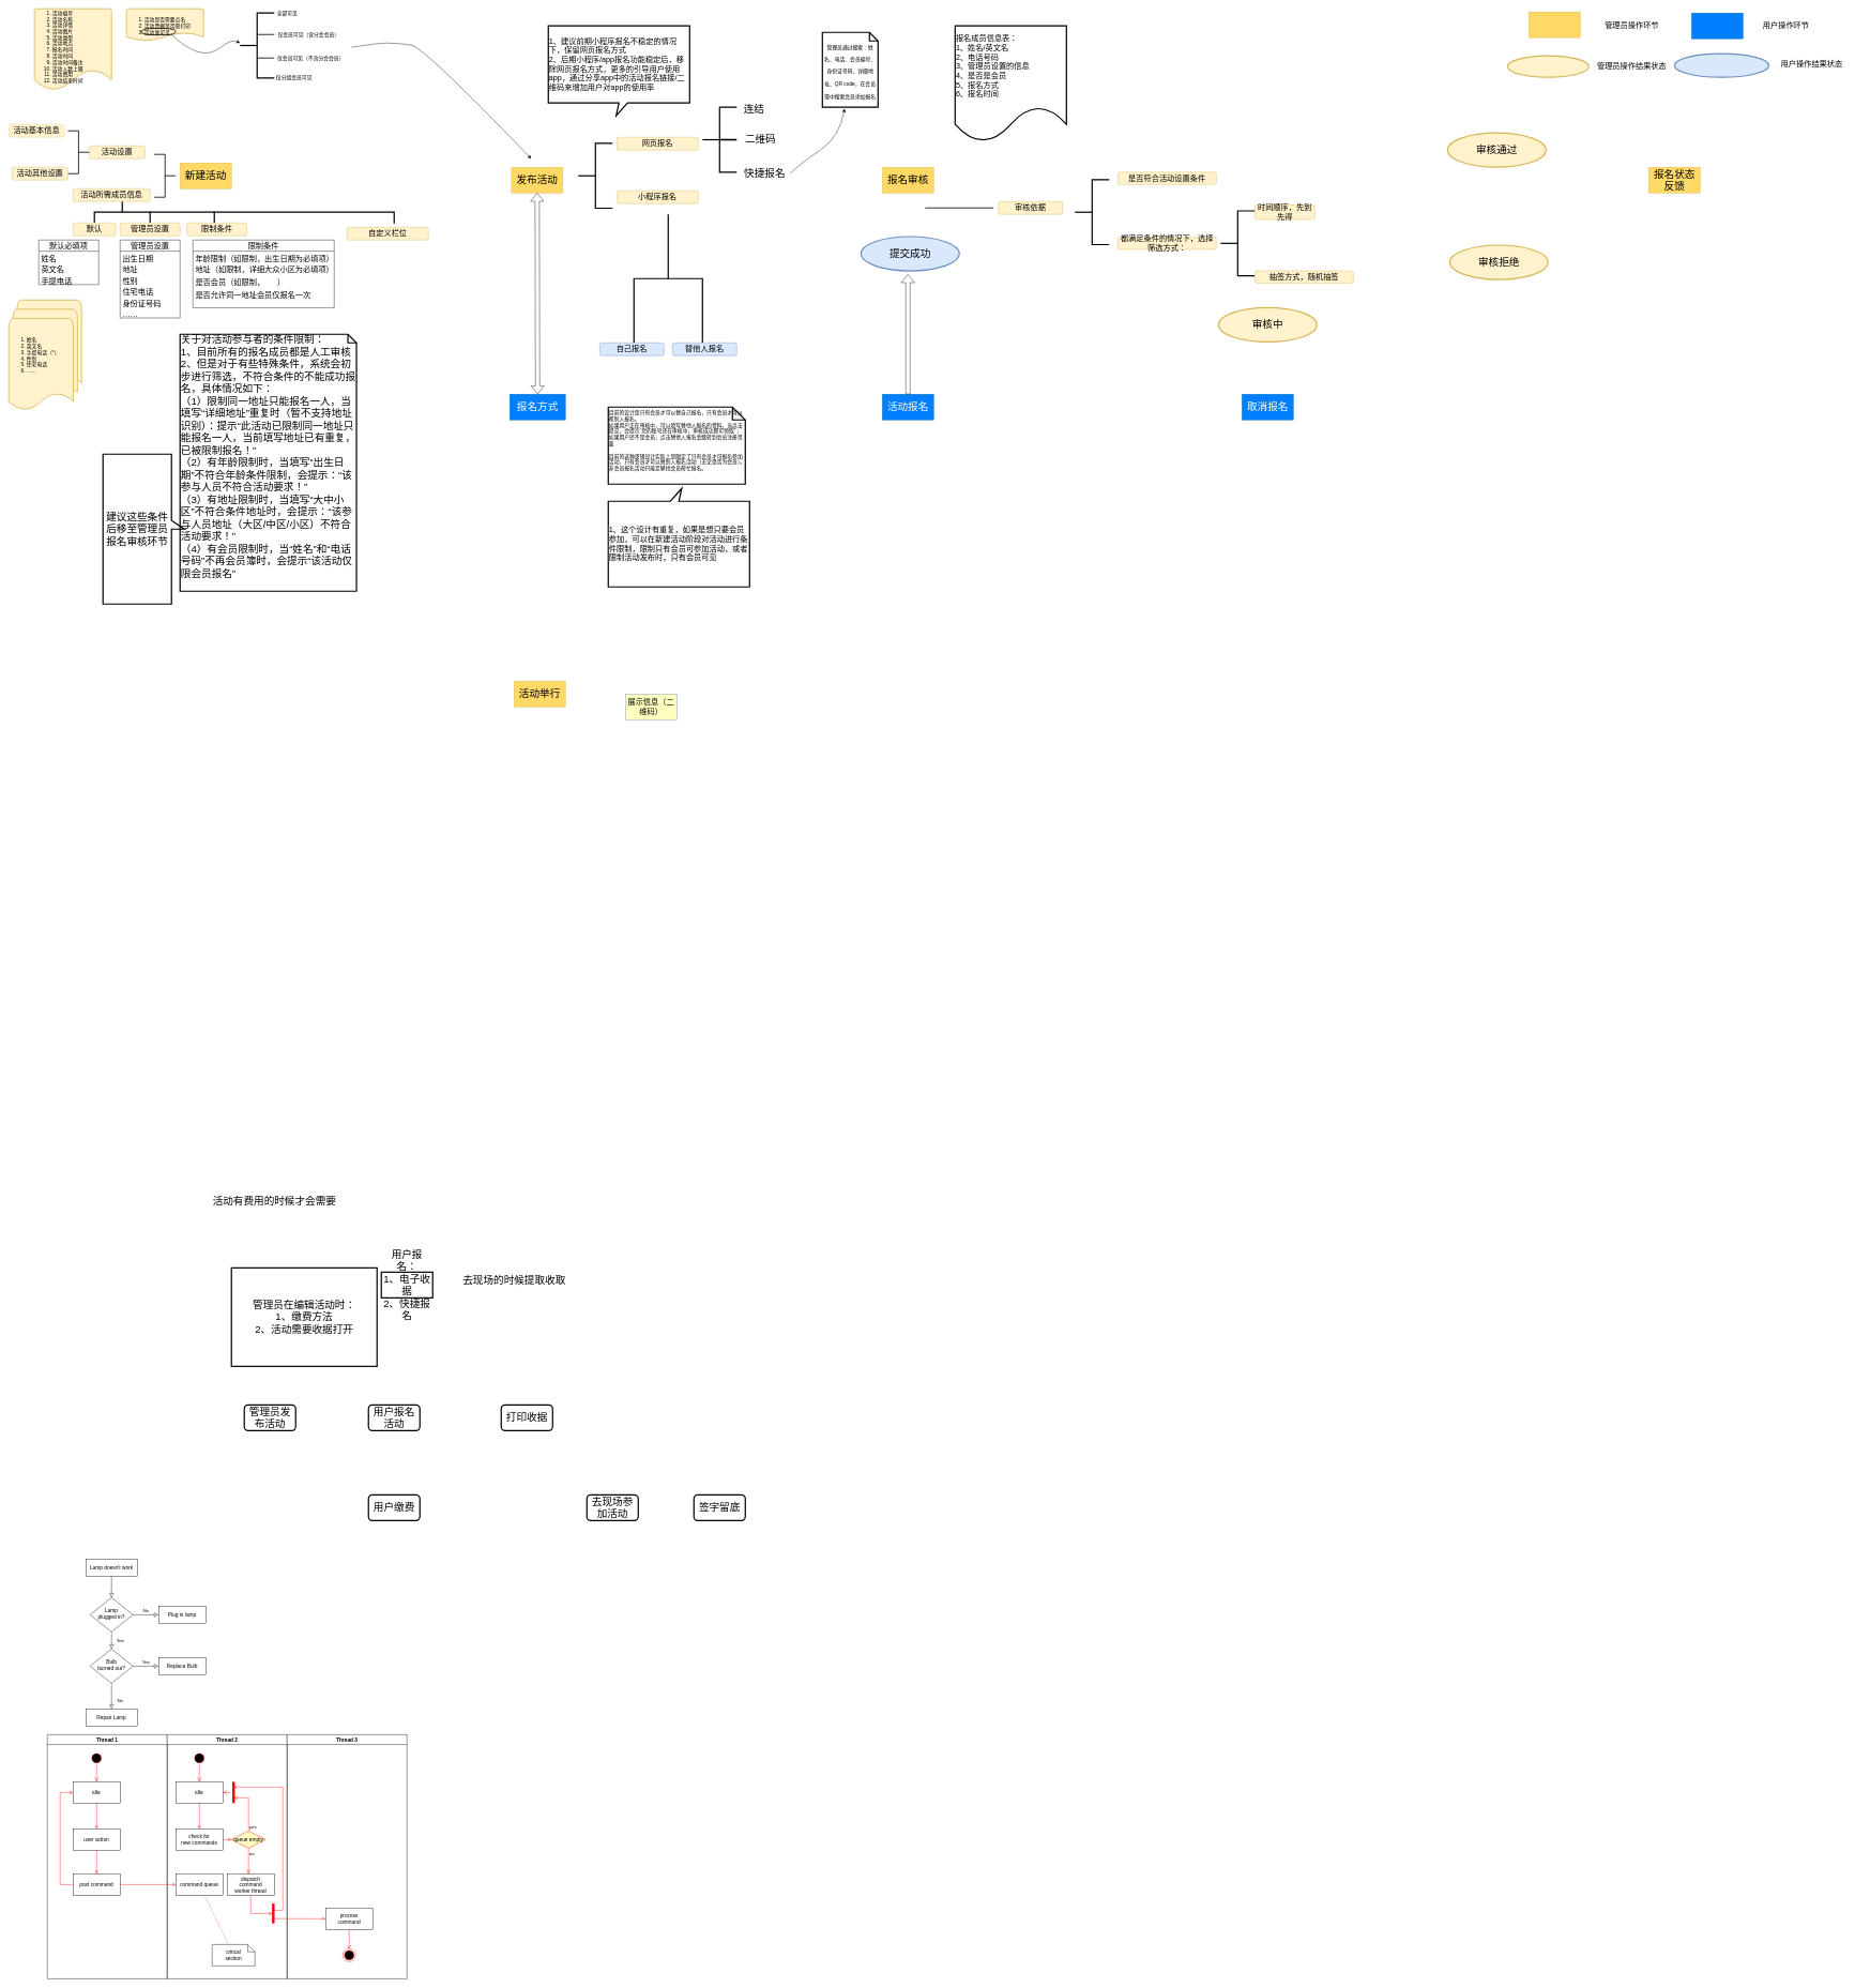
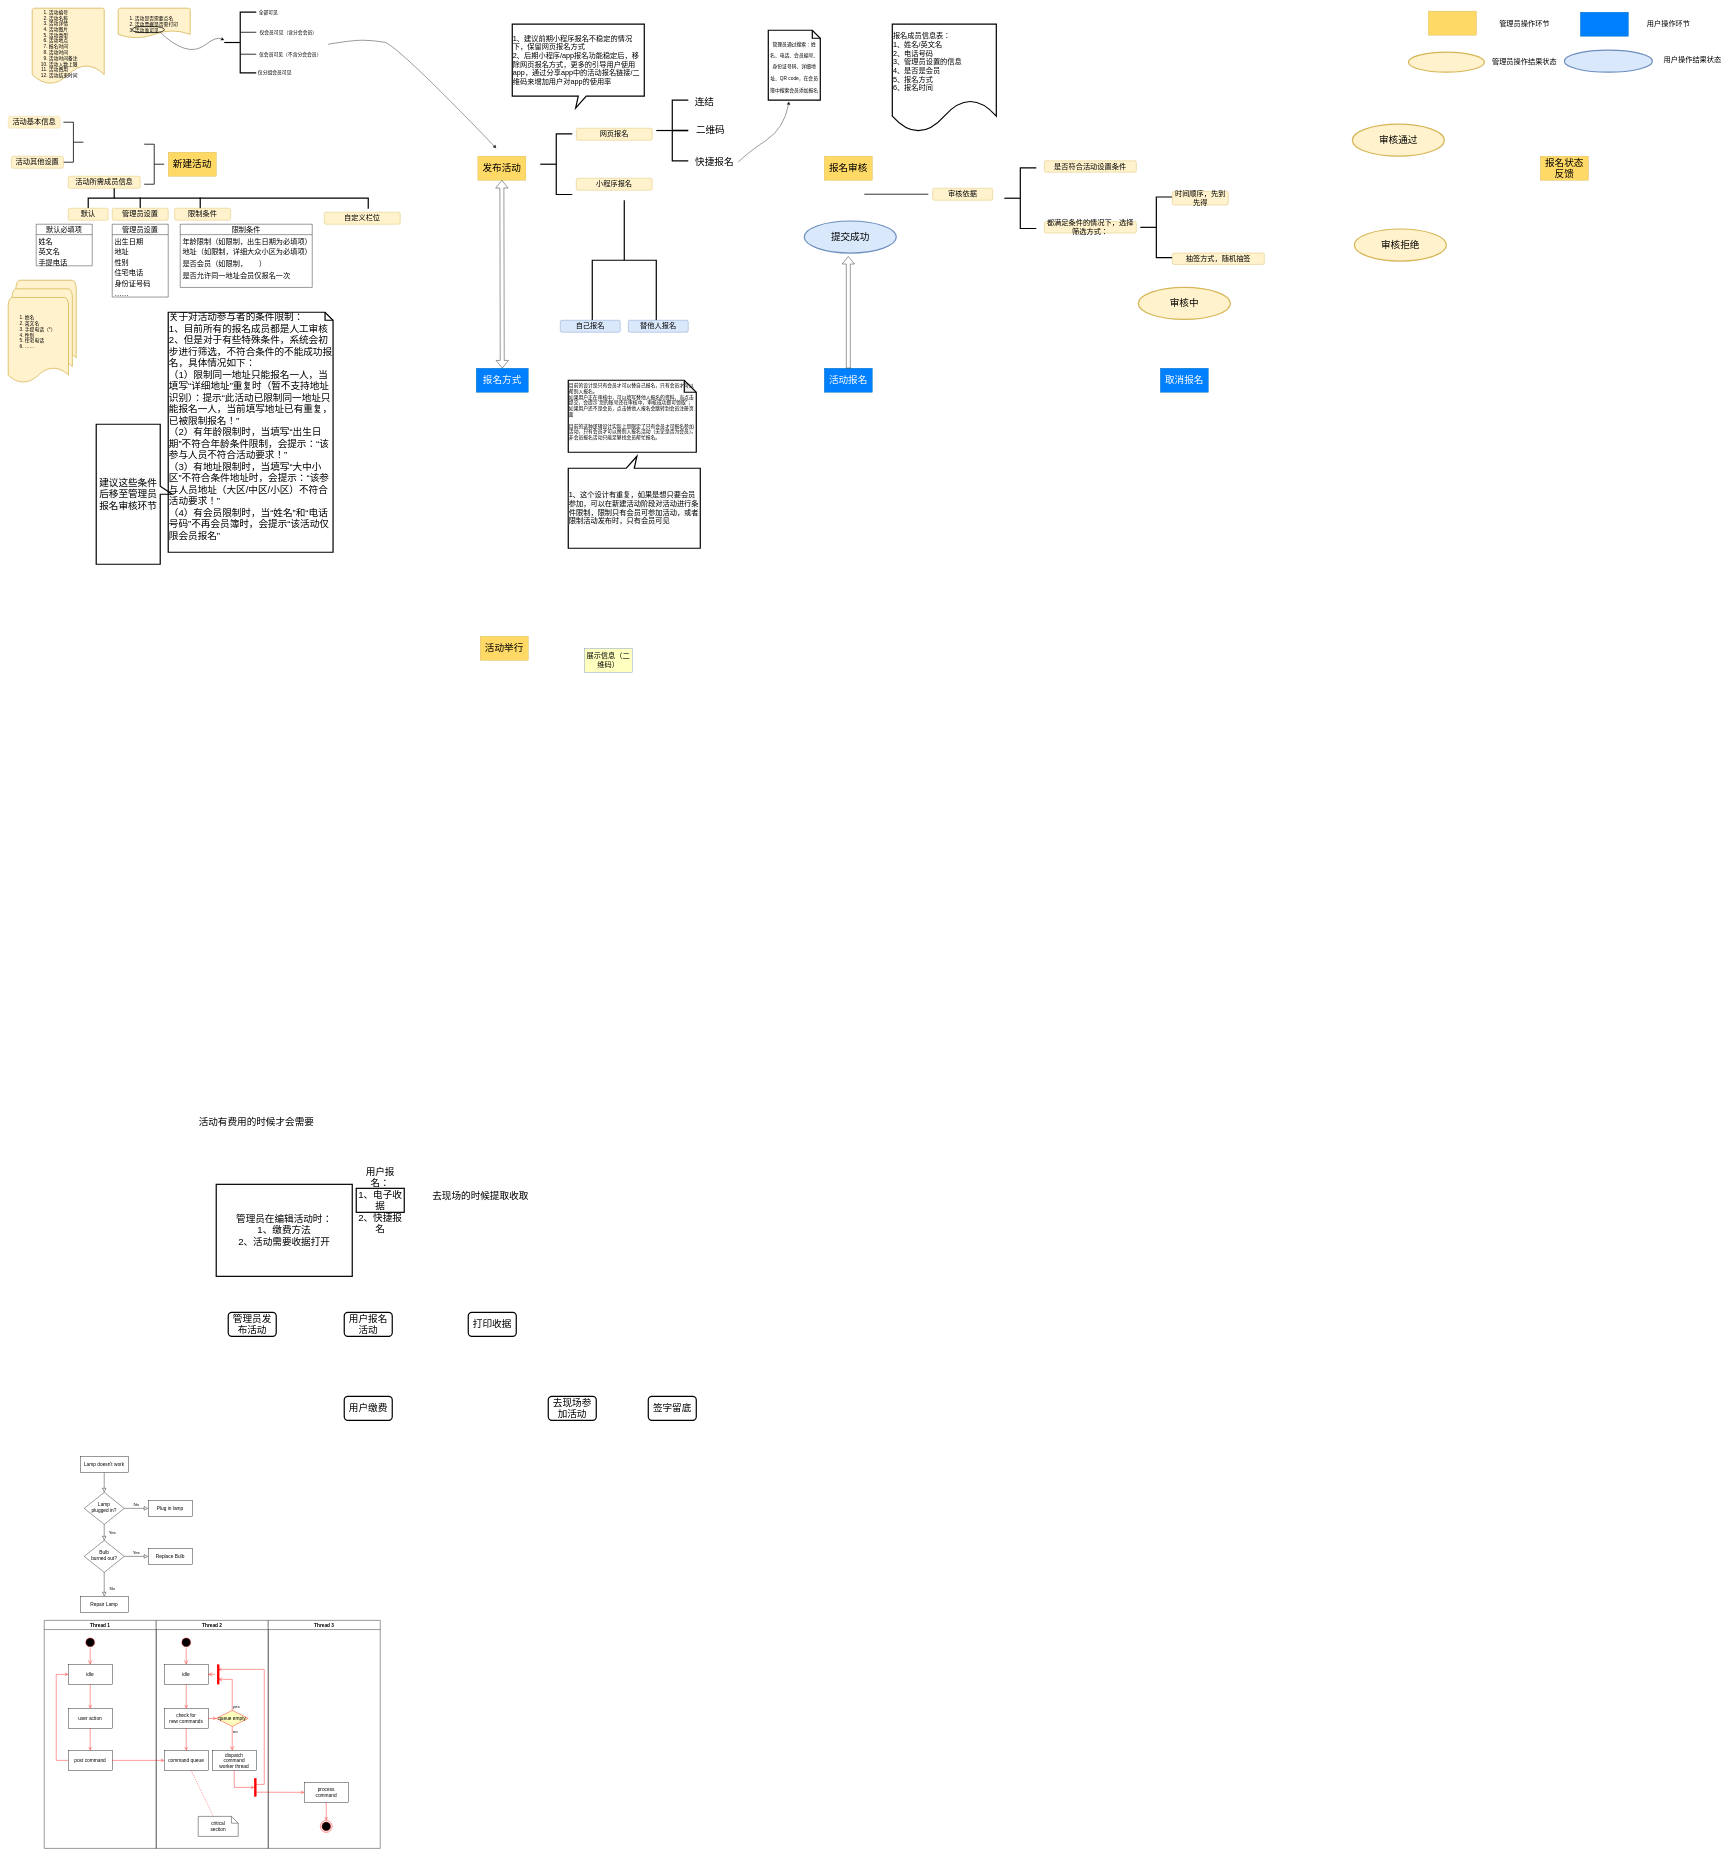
- <mxCell id="51" value="活动设置" style="rounded=1;whiteSpace=wrap;html=1;fontSize=18;fillColor=#fff2cc;strokeColor=#d6b656;" parent="1" vertex="1"><mxGeometry x="208" y="340" width="130" height="30" as="geometry" /></mxCell>
+ <mxCell id="32" value="" style="endArrow=open;strokeColor=#FF0000;endFill=1;rounded=0;" parent="25" source="29" target="31" edge="1"><mxGeometry relative="1" as="geometry" /></mxCell>
